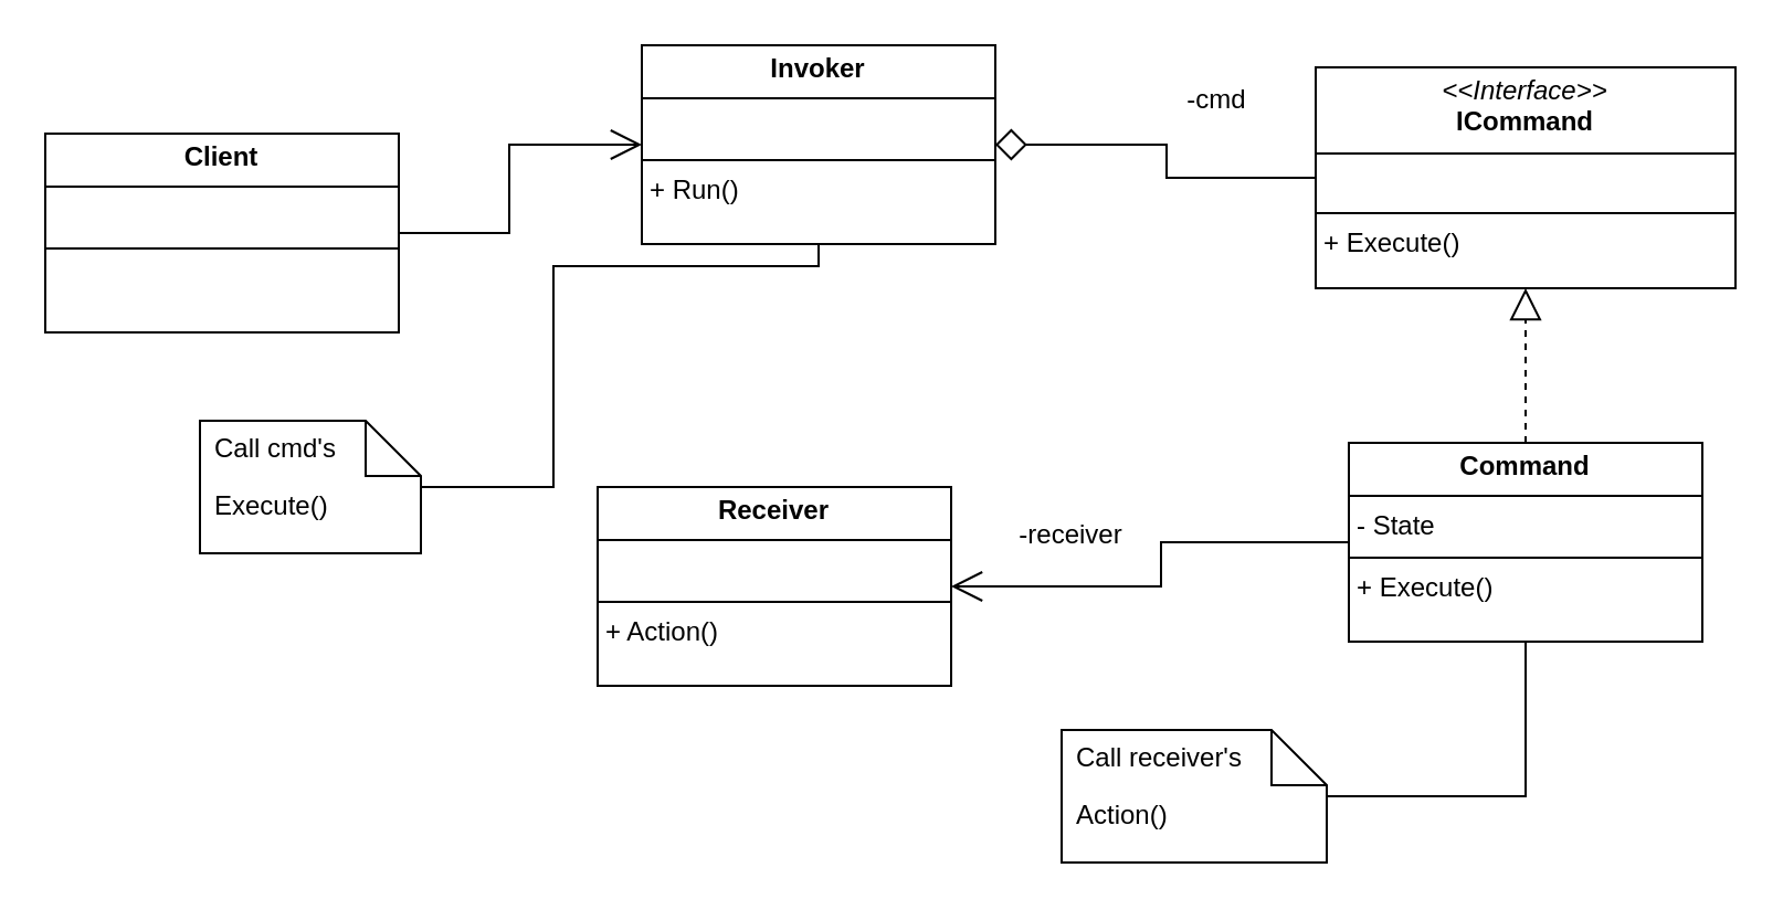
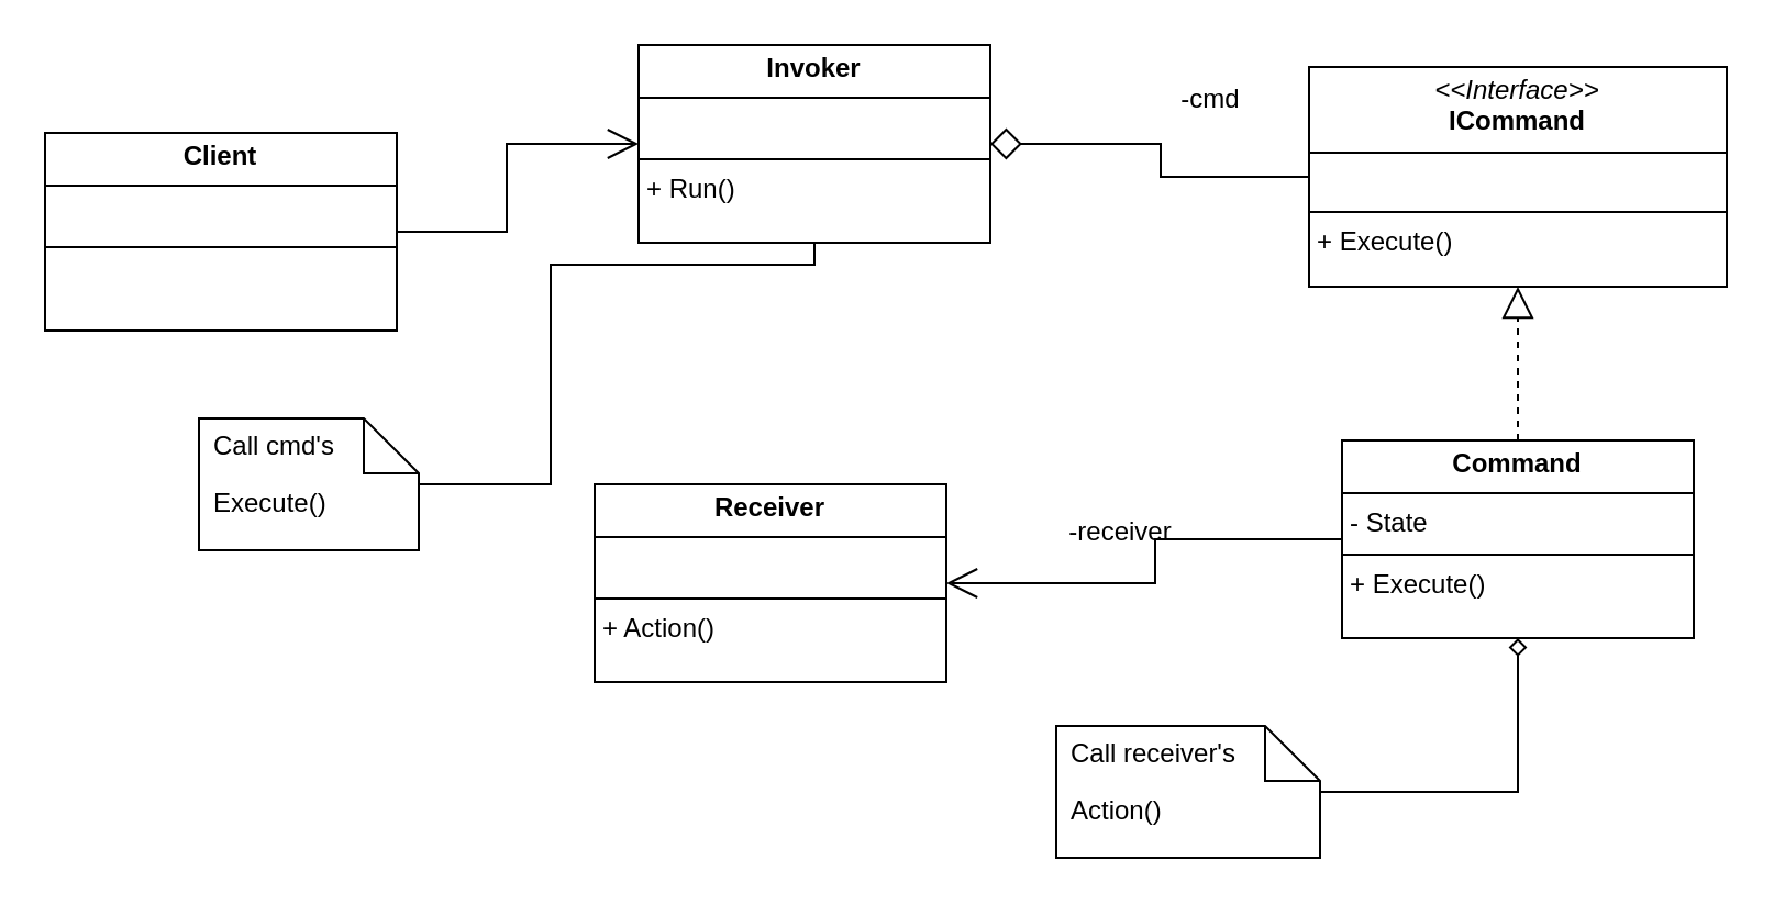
- <mxCell id="12" value="-receiver" style="text;html=1;align=center;verticalAlign=middle;resizable=0;points=[];autosize=1;strokeColor=none;fillColor=none;" vertex="1" parent="1"><mxGeometry x="449" y="227" width="70" height="30" as="geometry" /></mxCell>
+ <mxCell id="12" value="-receiver" style="text;html=1;align=center;verticalAlign=middle;resizable=0;points=[];autosize=1;strokeColor=none;fillColor=none;" vertex="1" parent="1"><mxGeometry x="474" y="227" width="70" height="30" as="geometry" /></mxCell>
- <mxCell id="13" style="edgeStyle=orthogonalEdgeStyle;rounded=0;orthogonalLoop=1;jettySize=auto;html=1;endArrow=none;endFill=0;" edge="1" parent="1" source="14" target="10"><mxGeometry relative="1" as="geometry" /></mxCell>
+ <mxCell id="13" style="edgeStyle=orthogonalEdgeStyle;rounded=0;orthogonalLoop=1;jettySize=auto;html=1;endArrow=diamond;endFill=0;" edge="1" parent="1" source="14" target="10"><mxGeometry relative="1" as="geometry" /></mxCell>
